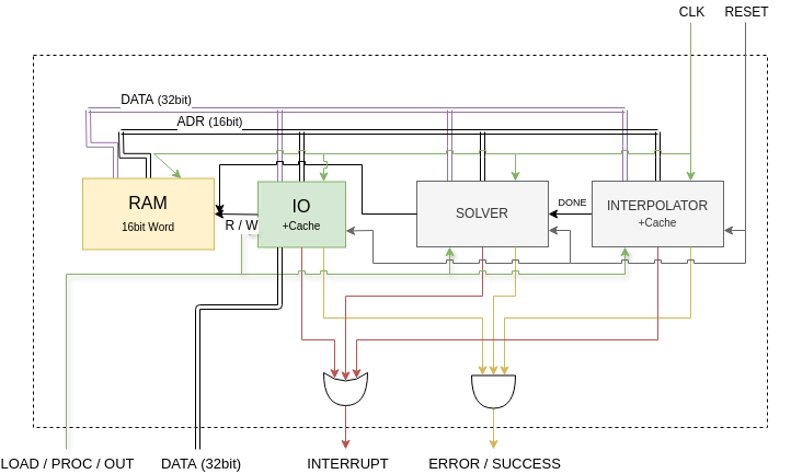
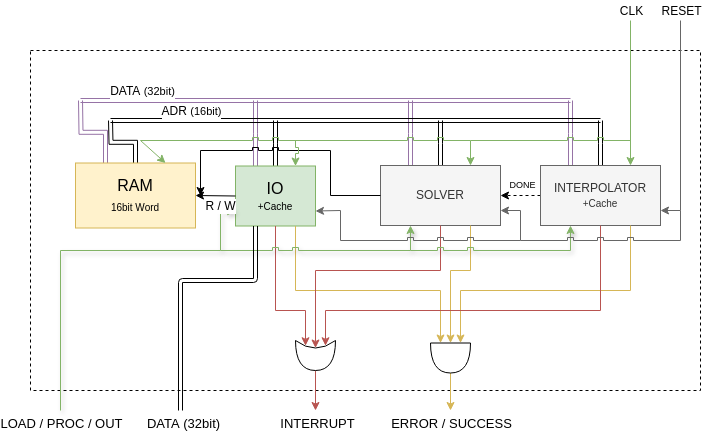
- <mxCell id="11" style="edgeStyle=orthogonalEdgeStyle;rounded=0;jumpStyle=sharp;orthogonalLoop=1;jettySize=auto;html=1;exitX=0;exitY=0.5;exitDx=0;exitDy=0;entryX=1;entryY=0.5;entryDx=0;entryDy=0;shadow=0;startArrow=none;startFill=0;endArrow=classic;endFill=1;" parent="1" source="13" target="8" edge="1"><mxGeometry relative="1" as="geometry" /></mxCell>
+ <mxCell id="11" style="edgeStyle=orthogonalEdgeStyle;rounded=0;jumpStyle=sharp;orthogonalLoop=1;jettySize=auto;html=1;exitX=0;exitY=0.5;exitDx=0;exitDy=0;entryX=1;entryY=0.5;entryDx=0;entryDy=0;shadow=0;startArrow=none;startFill=0;endArrow=classic;endFill=1;dashed=1;" parent="1" source="13" target="8" edge="1"><mxGeometry relative="1" as="geometry" /></mxCell>
